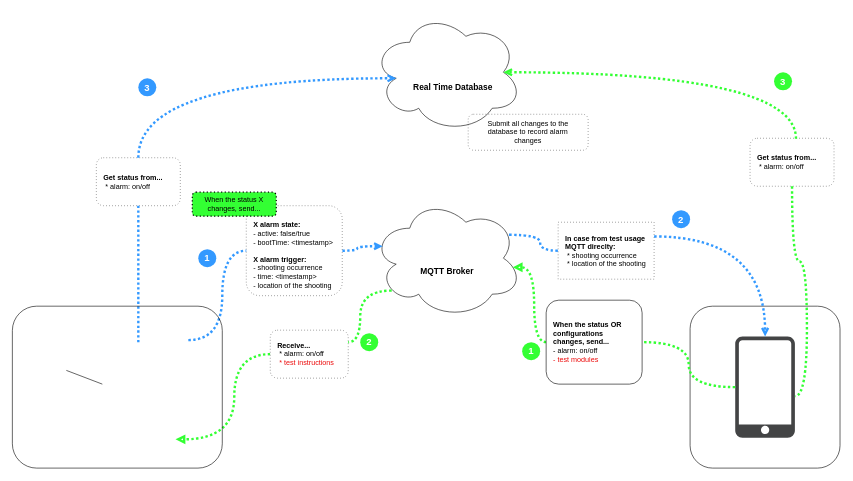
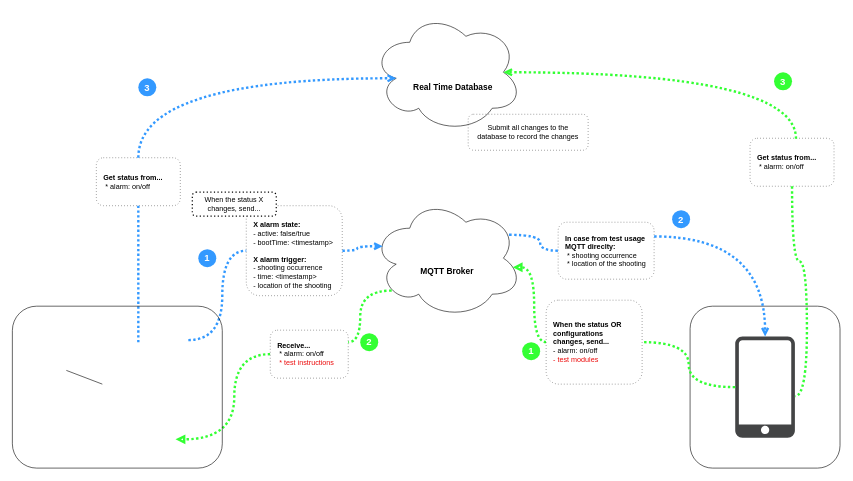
- <mxCell id="11" value="Submit all changes to the database to record alarm changes" style="rounded=1;whiteSpace=wrap;html=1;align=center;spacing=12;dashed=1;dashPattern=1 4;" parent="9" vertex="1"><mxGeometry x="160" y="170" width="200" height="60" as="geometry" /></mxCell>
+ <mxCell id="11" value="Submit all changes to the database to record the changes" style="rounded=1;whiteSpace=wrap;html=1;align=center;spacing=12;dashed=1;dashPattern=1 4;" parent="9" vertex="1"><mxGeometry x="160" y="170" width="200" height="60" as="geometry" /></mxCell>
- <mxCell id="22" value="When the status X changes, send..." style="rounded=1;whiteSpace=wrap;html=1;align=center;spacing=12;strokeColor=default;dashed=1;dashPattern=1 2;strokeWidth=2;fillColor=#33ff33;" parent="1" vertex="1"><mxGeometry x="320" y="320" width="140" height="40" as="geometry" /></mxCell>
+ <mxCell id="22" value="When the status X changes, send..." style="rounded=1;whiteSpace=wrap;html=1;align=center;spacing=12;strokeColor=default;dashed=1;dashPattern=1 2;strokeWidth=2;" parent="1" vertex="1"><mxGeometry x="320" y="320" width="140" height="40" as="geometry" /></mxCell>
- <mxCell id="15" value="&lt;b style=&quot;border-color: var(--border-color);&quot;&gt;In case from test usage MQTT direclty:&lt;/b&gt;&lt;br style=&quot;border-color: var(--border-color);&quot;&gt;&amp;nbsp;* shooting occurrence&lt;br style=&quot;border-color: var(--border-color);&quot;&gt;&amp;nbsp;* location of the shooting" style="whiteSpace=wrap;html=1;align=left;spacing=12;dashed=1;dashPattern=1 4;rounded=0;" parent="1" vertex="1"><mxGeometry x="930" y="370" width="160" height="95" as="geometry" /></mxCell>
+ <mxCell id="15" value="&lt;b style=&quot;border-color: var(--border-color);&quot;&gt;In case from test usage MQTT direclty:&lt;/b&gt;&lt;br style=&quot;border-color: var(--border-color);&quot;&gt;&amp;nbsp;* shooting occurrence&lt;br style=&quot;border-color: var(--border-color);&quot;&gt;&amp;nbsp;* location of the shooting" style="rounded=1;whiteSpace=wrap;html=1;align=left;spacing=12;dashed=1;dashPattern=1 4;" parent="1" vertex="1"><mxGeometry x="930" y="370" width="160" height="95" as="geometry" /></mxCell>
- <mxCell id="14" value="&lt;b&gt;When the status OR configurations changes, send...&lt;/b&gt;&lt;br&gt;- alarm: on/off&lt;br&gt;&lt;font color=&quot;#ec0909&quot;&gt;- test modules&lt;/font&gt;" style="rounded=1;whiteSpace=wrap;html=1;align=left;spacing=12;dashed=0;dashPattern=1 4;" parent="1" vertex="1"><mxGeometry x="910" y="500" width="160" height="140" as="geometry" /></mxCell>
+ <mxCell id="14" value="&lt;b&gt;When the status OR configurations changes, send...&lt;/b&gt;&lt;br&gt;- alarm: on/off&lt;br&gt;&lt;font color=&quot;#ec0909&quot;&gt;- test modules&lt;/font&gt;" style="rounded=1;whiteSpace=wrap;html=1;align=left;spacing=12;dashed=1;dashPattern=1 4;" parent="1" vertex="1"><mxGeometry x="910" y="500" width="160" height="140" as="geometry" /></mxCell>
